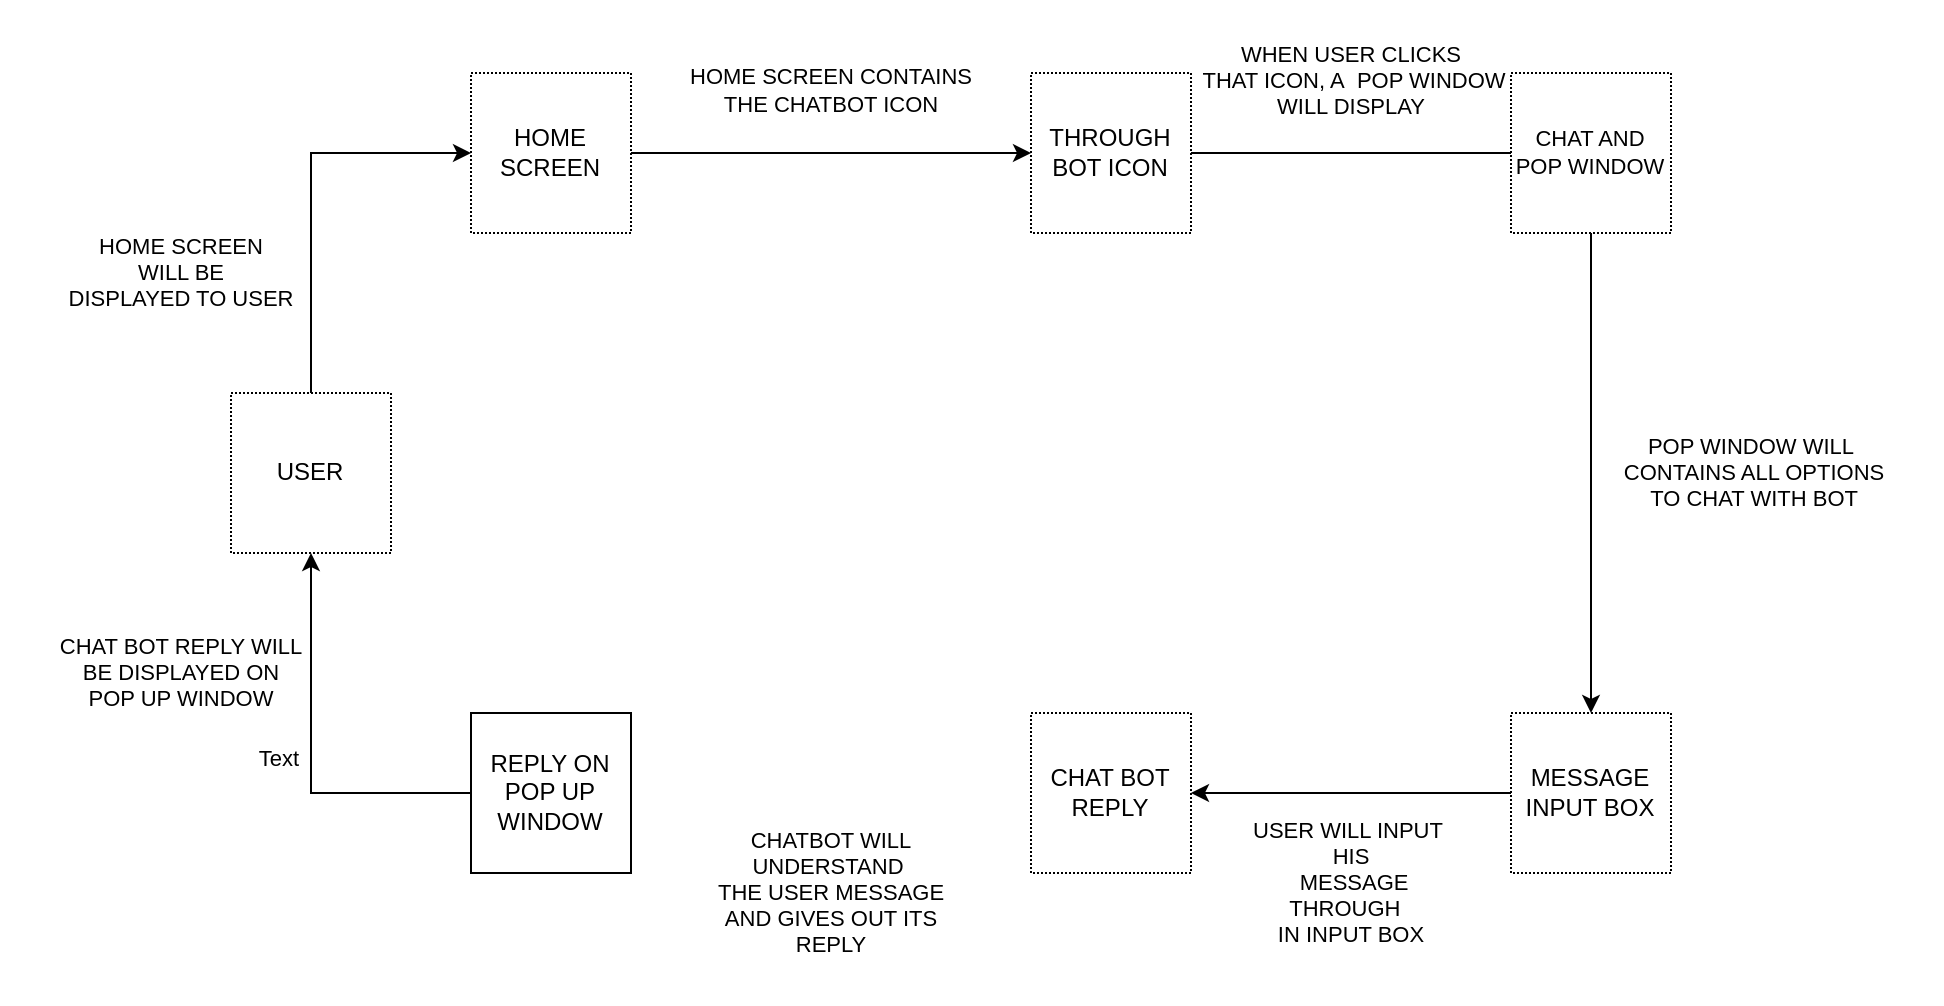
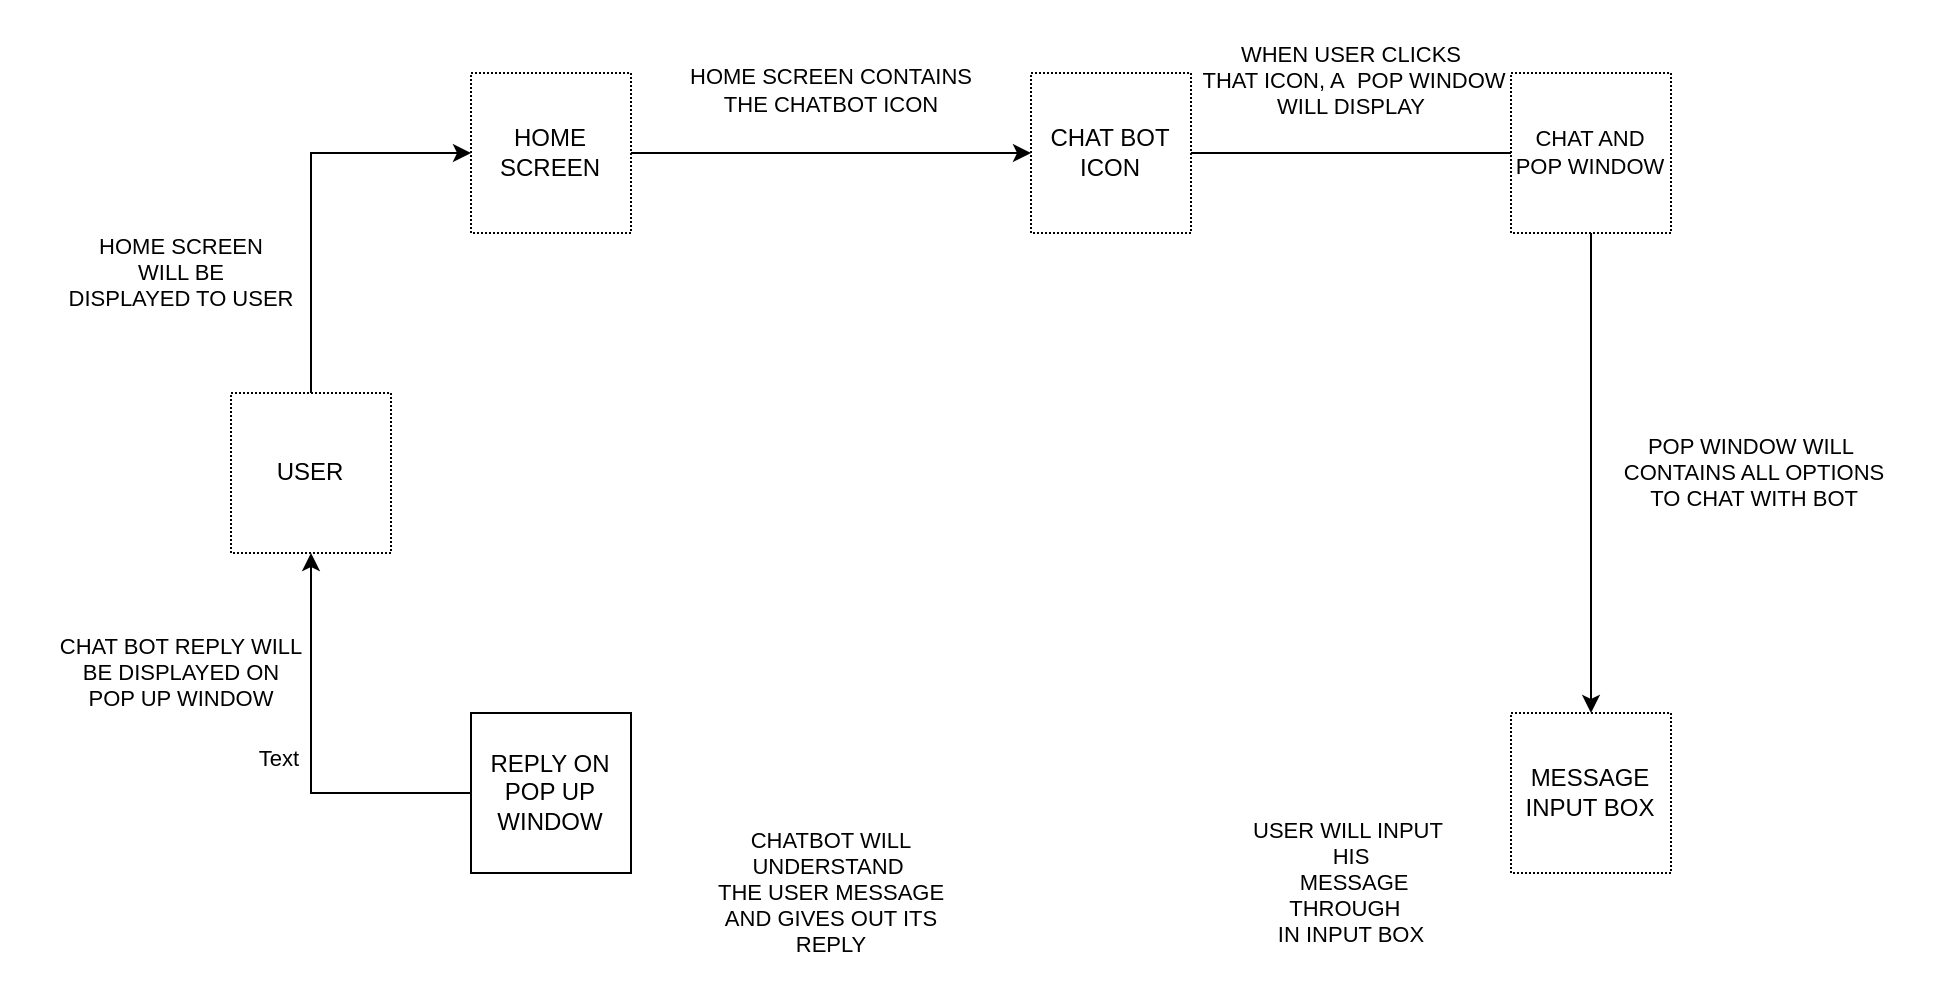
- <mxCell id="7" value="THROUGH BOT ICON" style="whiteSpace=wrap;html=1;aspect=fixed;dashed=1;dashPattern=1 1;fontSize=12;" vertex="1" parent="1"><mxGeometry x="515" y="36" width="80" height="80" as="geometry" /></mxCell>
+ <mxCell id="7" value="CHAT BOT ICON" style="whiteSpace=wrap;html=1;aspect=fixed;dashed=1;dashPattern=1 1;fontSize=12;" vertex="1" parent="1"><mxGeometry x="515" y="36" width="80" height="80" as="geometry" /></mxCell>
- <mxCell id="10" value="CHAT BOT&lt;br&gt;REPLY" style="whiteSpace=wrap;html=1;aspect=fixed;dashed=1;dashPattern=1 1;fontSize=12;" vertex="1" parent="1"><mxGeometry x="515" y="356" width="80" height="80" as="geometry" /></mxCell>
- <mxCell id="8" style="edgeStyle=orthogonalEdgeStyle;rounded=0;orthogonalLoop=1;jettySize=auto;html=1;exitX=0;exitY=0.5;exitDx=0;exitDy=0;fontSize=11;" edge="1" parent="1" source="9" target="10"><mxGeometry relative="1" as="geometry" /></mxCell>
